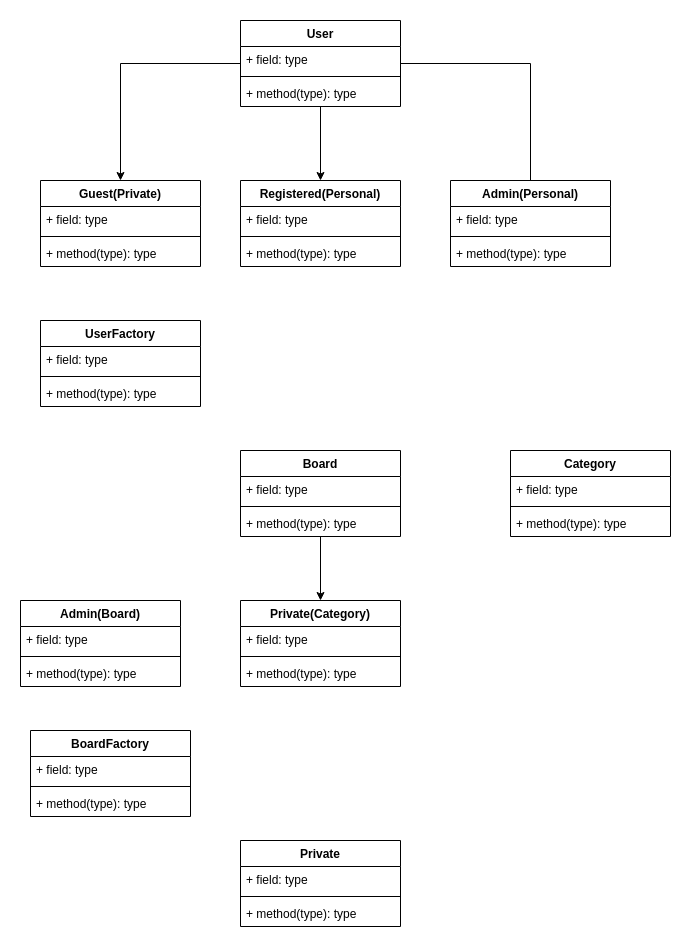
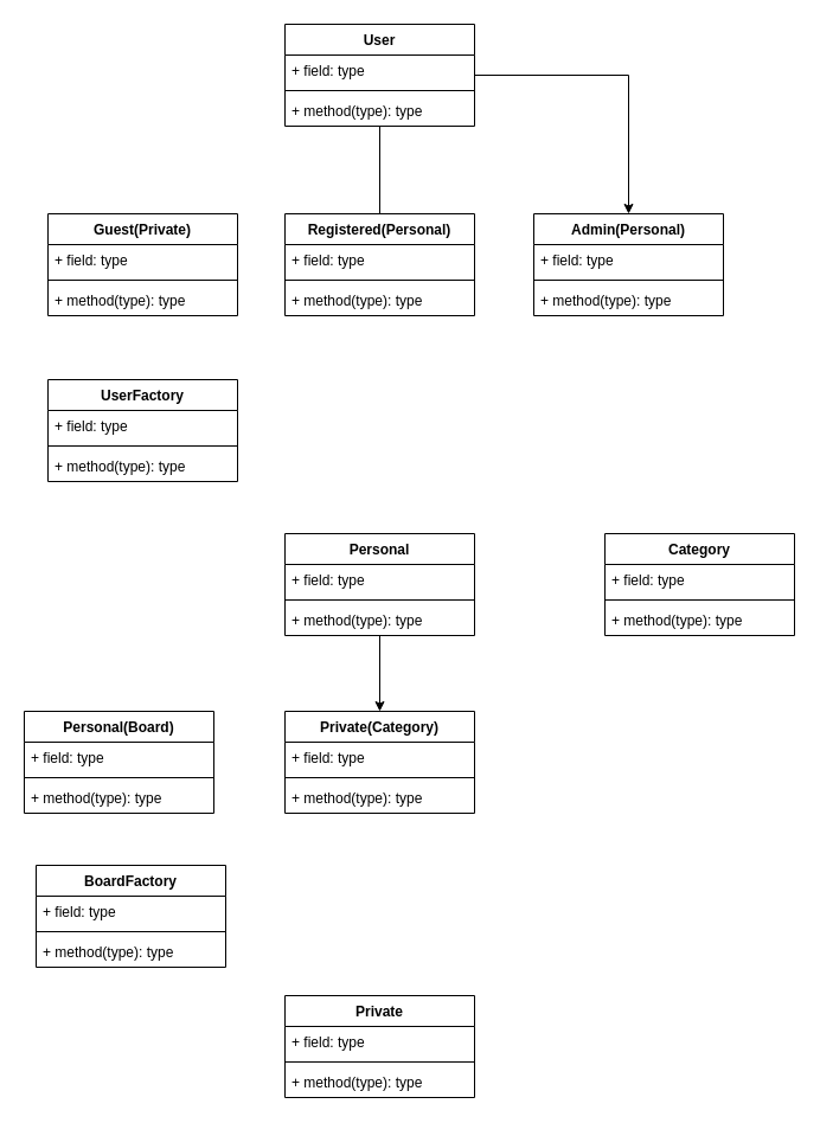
- <mxCell id="2" style="edgeStyle=orthogonalEdgeStyle;rounded=0;orthogonalLoop=1;jettySize=auto;html=1;" parent="1" source="5" target="9" edge="1"><mxGeometry relative="1" as="geometry" /></mxCell>
- <mxCell id="3" style="edgeStyle=orthogonalEdgeStyle;rounded=0;orthogonalLoop=1;jettySize=auto;html=1;" parent="1" source="5" target="13" edge="1"><mxGeometry relative="1" as="geometry" /></mxCell>
+ <mxCell id="3" style="edgeStyle=orthogonalEdgeStyle;rounded=0;orthogonalLoop=1;jettySize=auto;html=1;endArrow=none;" parent="1" source="5" target="13" edge="1"><mxGeometry relative="1" as="geometry" /></mxCell>
- <mxCell id="4" style="edgeStyle=orthogonalEdgeStyle;rounded=0;orthogonalLoop=1;jettySize=auto;html=1;entryX=0.5;entryY=0;entryDx=0;entryDy=0;endArrow=none;" parent="1" source="5" target="17" edge="1"><mxGeometry relative="1" as="geometry" /></mxCell>
+ <mxCell id="4" style="edgeStyle=orthogonalEdgeStyle;rounded=0;orthogonalLoop=1;jettySize=auto;html=1;entryX=0.5;entryY=0;entryDx=0;entryDy=0;" parent="1" source="5" target="17" edge="1"><mxGeometry relative="1" as="geometry" /></mxCell>
- <mxCell id="26" value="Board" style="swimlane;fontStyle=1;align=center;verticalAlign=top;childLayout=stackLayout;horizontal=1;startSize=26;horizontalStack=0;resizeParent=1;resizeParentMax=0;resizeLast=0;collapsible=1;marginBottom=0;" parent="1" vertex="1"><mxGeometry x="240" y="450" width="160" height="86" as="geometry" /></mxCell>
+ <mxCell id="26" value="Personal" style="swimlane;fontStyle=1;align=center;verticalAlign=top;childLayout=stackLayout;horizontal=1;startSize=26;horizontalStack=0;resizeParent=1;resizeParentMax=0;resizeLast=0;collapsible=1;marginBottom=0;" parent="1" vertex="1"><mxGeometry x="240" y="450" width="160" height="86" as="geometry" /></mxCell>
- <mxCell id="30" value="Admin(Board)" style="swimlane;fontStyle=1;align=center;verticalAlign=top;childLayout=stackLayout;horizontal=1;startSize=26;horizontalStack=0;resizeParent=1;resizeParentMax=0;resizeLast=0;collapsible=1;marginBottom=0;" parent="1" vertex="1"><mxGeometry x="20" y="600" width="160" height="86" as="geometry" /></mxCell>
+ <mxCell id="30" value="Personal(Board)" style="swimlane;fontStyle=1;align=center;verticalAlign=top;childLayout=stackLayout;horizontal=1;startSize=26;horizontalStack=0;resizeParent=1;resizeParentMax=0;resizeLast=0;collapsible=1;marginBottom=0;" parent="1" vertex="1"><mxGeometry x="20" y="600" width="160" height="86" as="geometry" /></mxCell>
